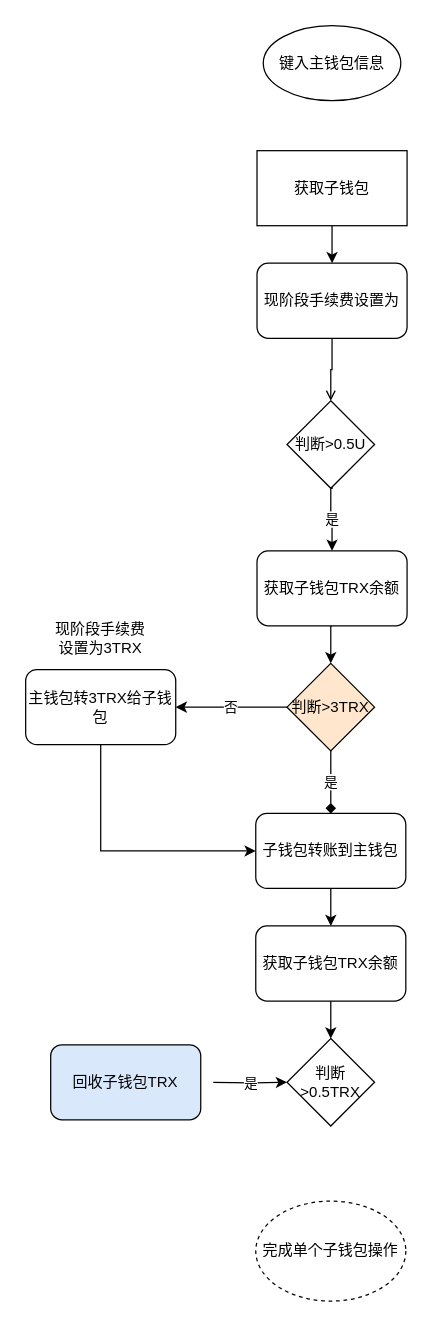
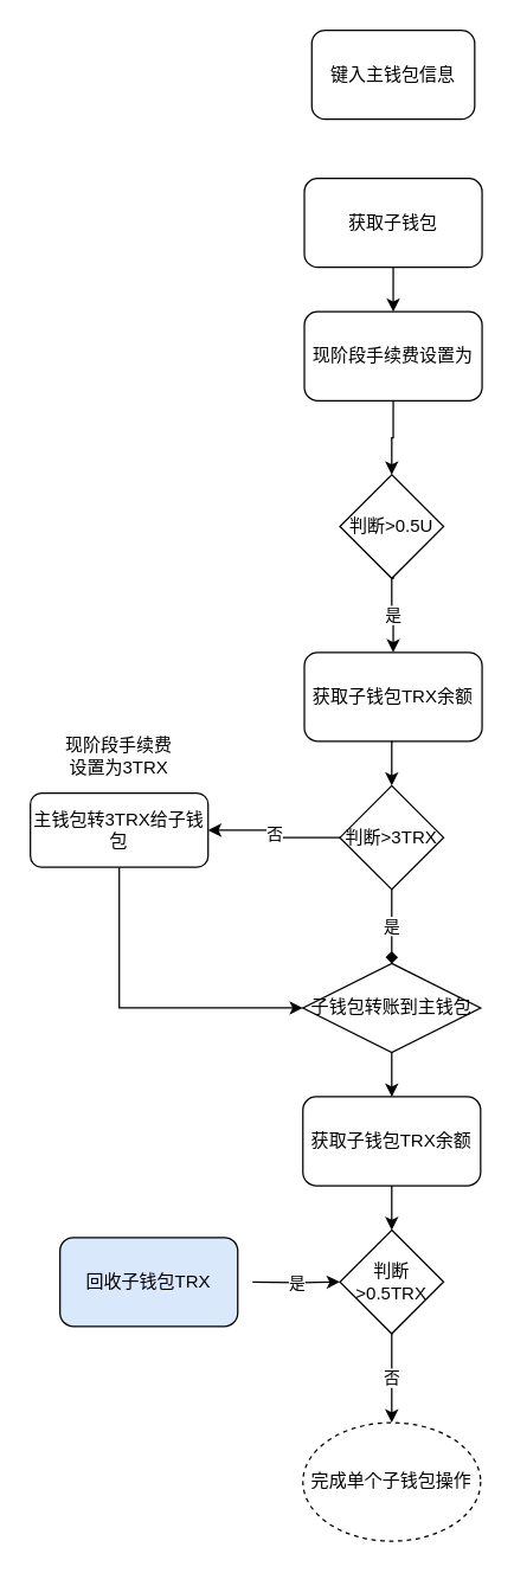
- <mxCell id="2" value="键入主钱包信息" style="ellipse;whiteSpace=wrap;html=1;" parent="1" vertex="1"><mxGeometry x="210" y="20" width="110" height="60" as="geometry" /></mxCell>
+ <mxCell id="2" value="键入主钱包信息" style="whiteSpace=wrap;html=1;rounded=1;" parent="1" vertex="1"><mxGeometry x="210" y="20" width="110" height="60" as="geometry" /></mxCell>
- <mxCell id="9" value="获取子钱包" style="whiteSpace=wrap;html=1;rounded=0;" parent="1" vertex="1"><mxGeometry x="205" y="120" width="120" height="60" as="geometry" /></mxCell>
+ <mxCell id="9" value="获取子钱包" style="rounded=1;whiteSpace=wrap;html=1;" parent="1" vertex="1"><mxGeometry x="205" y="120" width="120" height="60" as="geometry" /></mxCell>
- <mxCell id="3" style="edgeStyle=orthogonalEdgeStyle;rounded=0;orthogonalLoop=1;jettySize=auto;html=1;entryX=0.5;entryY=0;entryDx=0;entryDy=0;endArrow=open;" parent="1" source="4" target="7" edge="1"><mxGeometry relative="1" as="geometry"><mxPoint x="265" y="240" as="targetPoint" /></mxGeometry></mxCell>
+ <mxCell id="3" style="edgeStyle=orthogonalEdgeStyle;rounded=0;orthogonalLoop=1;jettySize=auto;html=1;entryX=0.5;entryY=0;entryDx=0;entryDy=0;" parent="1" source="4" target="7" edge="1"><mxGeometry relative="1" as="geometry"><mxPoint x="265" y="240" as="targetPoint" /></mxGeometry></mxCell>
- <mxCell id="23" value="主钱包转3TRX给子钱包" style="rounded=1;whiteSpace=wrap;html=1;" parent="1" vertex="1"><mxGeometry x="20" y="535" width="120" height="60" as="geometry" /></mxCell>
+ <mxCell id="23" value="主钱包转3TRX给子钱包" style="rounded=1;whiteSpace=wrap;html=1;" parent="1" vertex="1"><mxGeometry x="20" y="535" width="120" height="50" as="geometry" /></mxCell>
- <mxCell id="14" value="判断&amp;gt;3TRX" style="rhombus;whiteSpace=wrap;html=1;fillColor=#ffe6cc;" parent="1" vertex="1"><mxGeometry x="229" y="530" width="70" height="70" as="geometry" /></mxCell>
+ <mxCell id="14" value="判断&amp;gt;3TRX" style="rhombus;whiteSpace=wrap;html=1;" parent="1" vertex="1"><mxGeometry x="229" y="530" width="70" height="70" as="geometry" /></mxCell>
- <mxCell id="16" value="子钱包转账到主钱包" style="rounded=1;whiteSpace=wrap;html=1;" parent="1" vertex="1"><mxGeometry x="204" y="650" width="120" height="60" as="geometry" /></mxCell>
+ <mxCell id="16" value="子钱包转账到主钱包" style="rhombus;whiteSpace=wrap;html=1;" parent="1" vertex="1"><mxGeometry x="204" y="650" width="120" height="60" as="geometry" /></mxCell>
+ <mxCell id="19" value="否" style="edgeStyle=orthogonalEdgeStyle;rounded=0;orthogonalLoop=1;jettySize=auto;html=1;exitX=0.5;exitY=1;exitDx=0;exitDy=0;entryX=0.5;entryY=0;entryDx=0;entryDy=0;" parent="1" source="20" target="21" edge="1"><mxGeometry relative="1" as="geometry"><mxPoint x="264" y="950" as="targetPoint" /></mxGeometry></mxCell>
